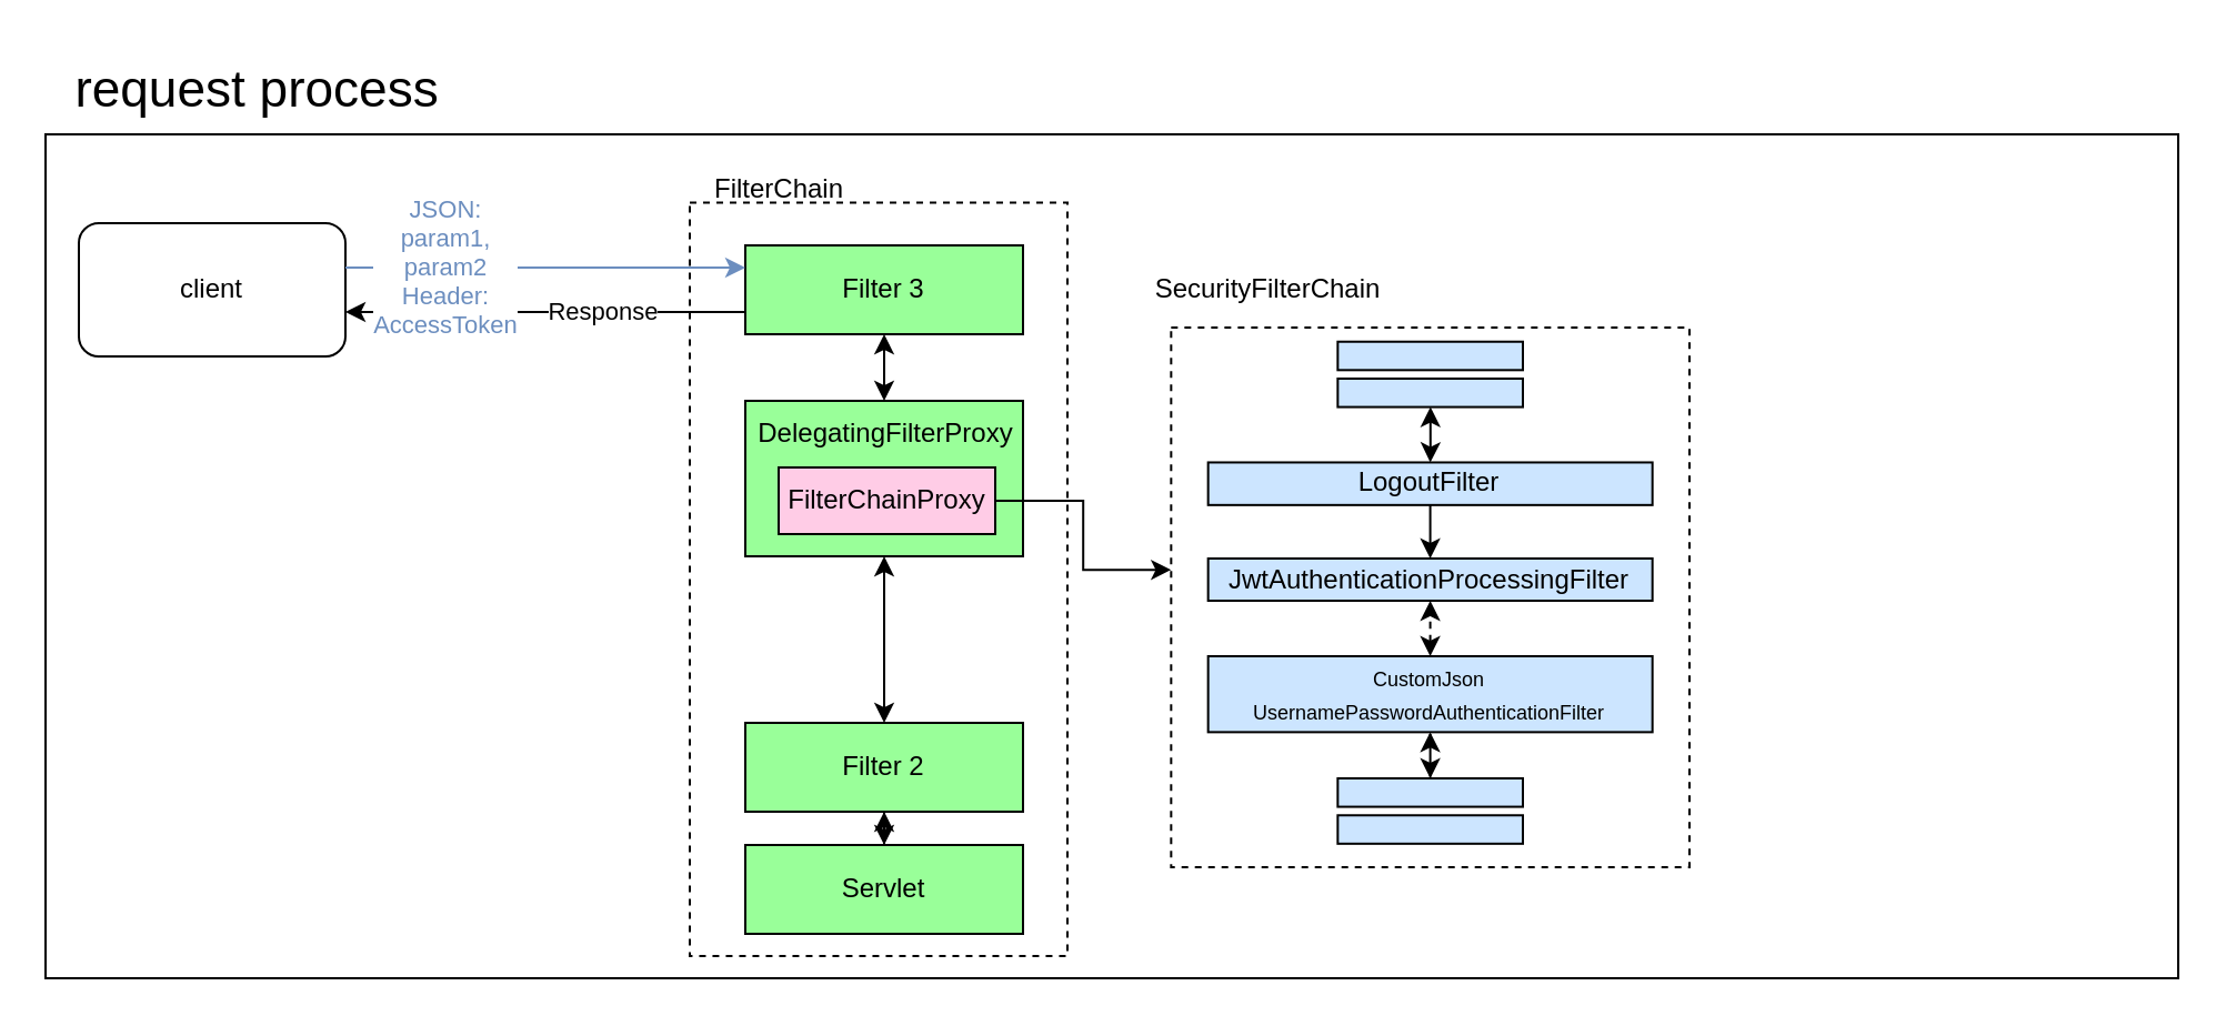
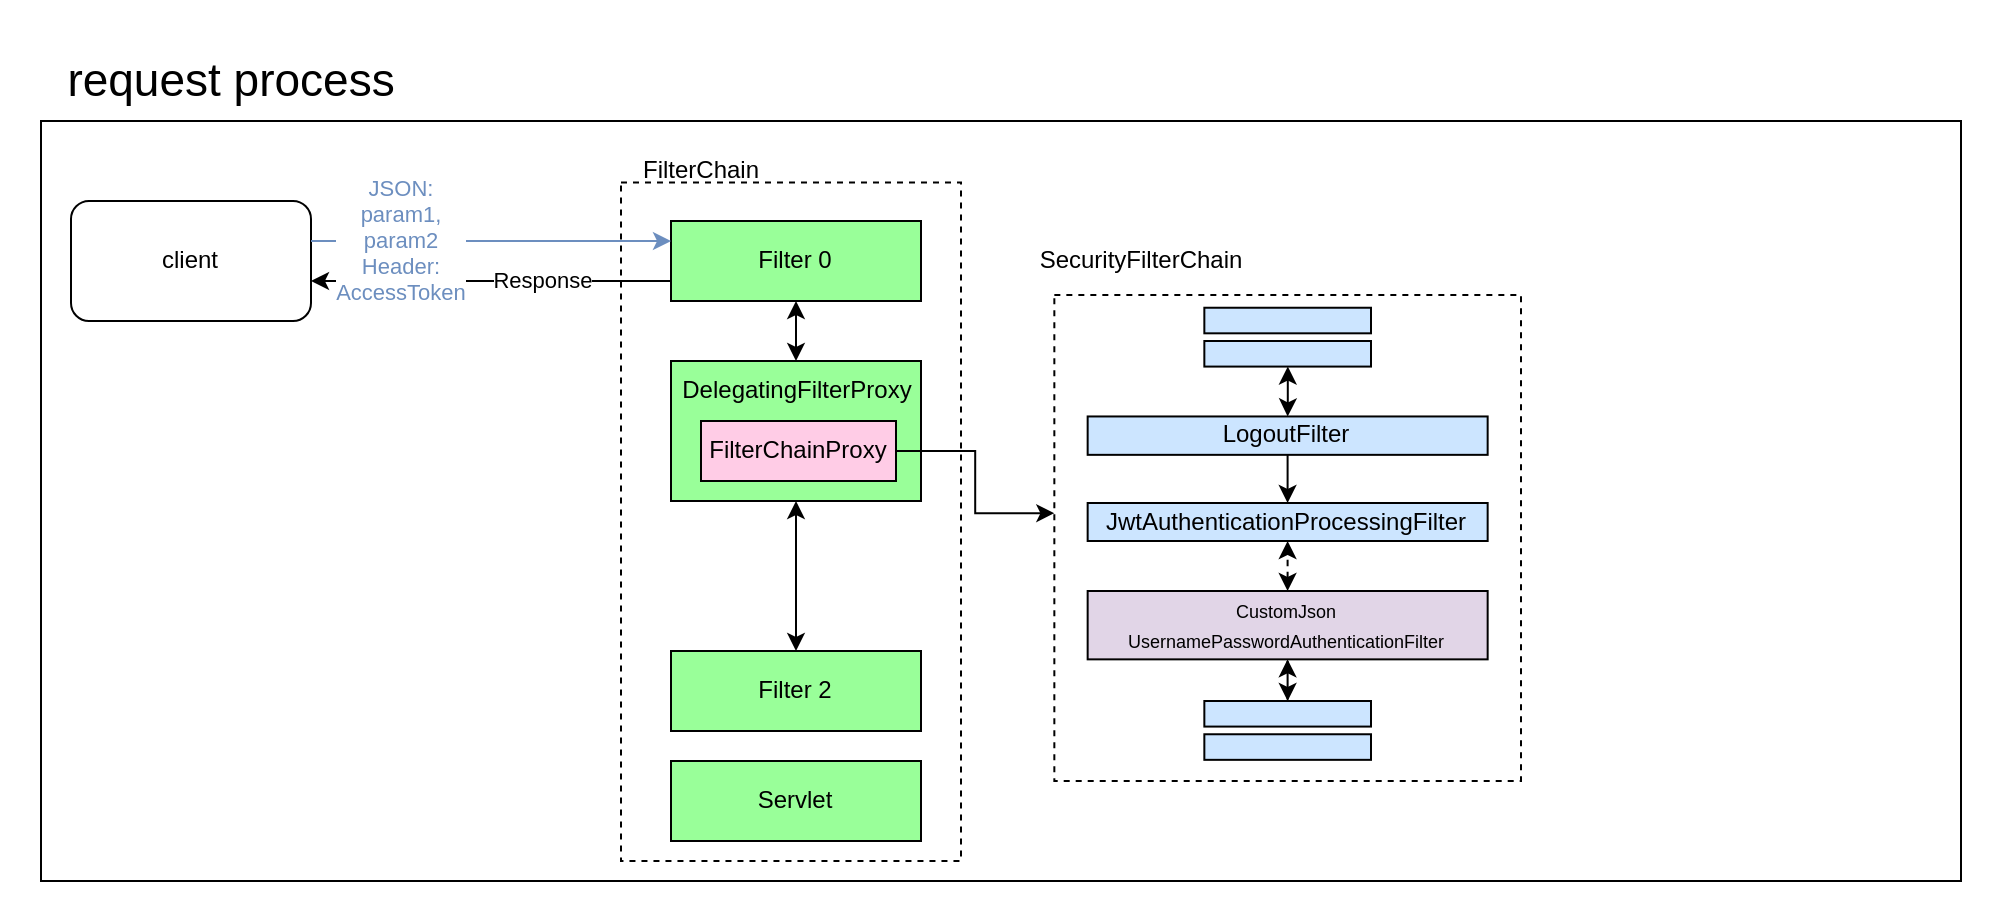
- <mxCell id="7" value="Filter 3" style="rounded=0;whiteSpace=wrap;html=1;fillStyle=auto;fillColor=#99FF99;" vertex="1" parent="3"><mxGeometry x="25" y="40" width="125" height="40" as="geometry" /></mxCell>
+ <mxCell id="7" value="Filter 0" style="rounded=0;whiteSpace=wrap;html=1;fillStyle=auto;fillColor=#99FF99;" vertex="1" parent="3"><mxGeometry x="25" y="40" width="125" height="40" as="geometry" /></mxCell>
- <mxCell id="34" value="&lt;span style=&quot;font-size: 9px;&quot;&gt;CustomJson&lt;/span&gt;&lt;br style=&quot;font-size: 9px;&quot;&gt;&lt;span style=&quot;font-size: 9px;&quot;&gt;UsernamePasswordAuthenticationFilter&lt;/span&gt;" style="rounded=0;whiteSpace=wrap;html=1;fillColor=#CCE5FF;" vertex="1" parent="21"><mxGeometry x="33.33" y="180" width="200" height="34.18" as="geometry" /></mxCell>
+ <mxCell id="34" value="&lt;span style=&quot;font-size: 9px;&quot;&gt;CustomJson&lt;/span&gt;&lt;br style=&quot;font-size: 9px;&quot;&gt;&lt;span style=&quot;font-size: 9px;&quot;&gt;UsernamePasswordAuthenticationFilter&lt;/span&gt;" style="rounded=0;whiteSpace=wrap;html=1;fillColor=#e1d5e7;" vertex="1" parent="21"><mxGeometry x="33.33" y="180" width="200" height="34.18" as="geometry" /></mxCell>
- <mxCell id="9" style="edgeStyle=orthogonalEdgeStyle;rounded=0;orthogonalLoop=1;jettySize=auto;html=1;startArrow=classic;startFill=1;" edge="1" parent="3" source="10" target="11"><mxGeometry relative="1" as="geometry" /></mxCell>
